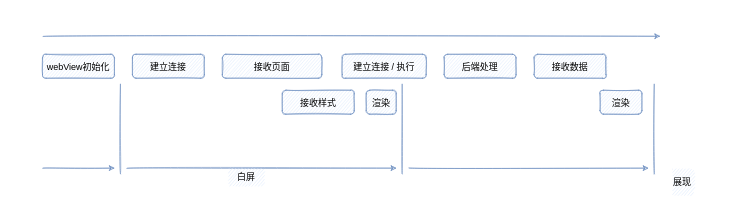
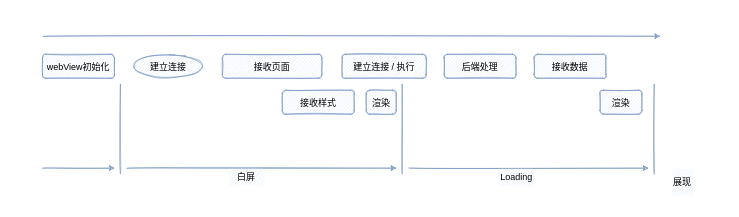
- <mxCell id="4" value="&lt;span style=&quot;font-size: 15px&quot;&gt;建立连接&lt;/span&gt;" style="rounded=1;whiteSpace=wrap;html=1;sketch=1;fillColor=#dae8fc;strokeColor=#6c8ebf;fontColor=#000000;" vertex="1" parent="1"><mxGeometry x="220" y="90" width="120" height="40" as="geometry" /></mxCell>
+ <mxCell id="4" value="&lt;span style=&quot;font-size: 15px&quot;&gt;建立连接&lt;/span&gt;" style="ellipse;whiteSpace=wrap;html=1;sketch=1;fillColor=#dae8fc;strokeColor=#6c8ebf;fontColor=#000000;" vertex="1" parent="1"><mxGeometry x="220" y="90" width="120" height="40" as="geometry" /></mxCell>
+ <mxCell id="18" value="Loading" style="text;html=1;strokeColor=none;fillColor=#dae8fc;align=center;verticalAlign=middle;whiteSpace=wrap;rounded=1;fontSize=15;sketch=1;fontColor=#000000;labelBorderColor=none;glass=0;shadow=0;" vertex="1" parent="1"><mxGeometry x="830.5" y="280" width="59.5" height="30" as="geometry" /></mxCell>
